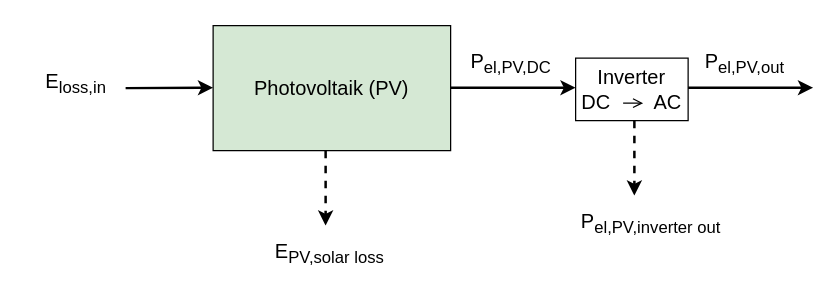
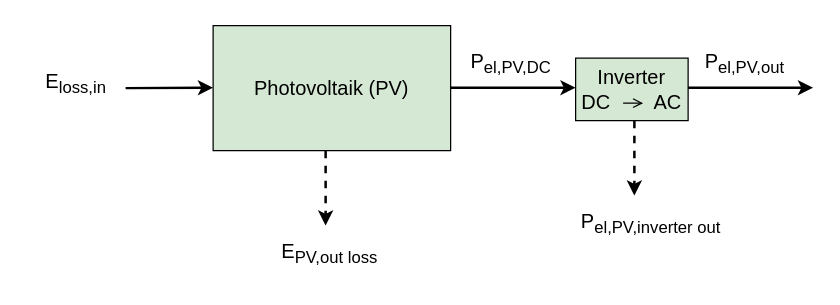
- <mxCell id="9" value="&lt;span style=&quot;font-size: 16px;&quot;&gt;Inverter &lt;br&gt;DC&amp;nbsp; &amp;nbsp; &amp;nbsp; &amp;nbsp; AC&lt;/span&gt;" style="rounded=0;whiteSpace=wrap;html=1;" parent="1" vertex="1"><mxGeometry x="460" y="46" width="90" height="50" as="geometry" /></mxCell>
+ <mxCell id="9" value="&lt;span style=&quot;font-size: 16px;&quot;&gt;Inverter &lt;br&gt;DC&amp;nbsp; &amp;nbsp; &amp;nbsp; &amp;nbsp; AC&lt;/span&gt;" style="rounded=0;whiteSpace=wrap;html=1;fillColor=#d5e8d4;" parent="1" vertex="1"><mxGeometry x="460" y="46" width="90" height="50" as="geometry" /></mxCell>
- <mxCell id="3" value="E&lt;sub&gt;PV,solar loss&lt;/sub&gt;" style="text;html=1;align=center;verticalAlign=middle;resizable=0;points=[];autosize=1;strokeColor=none;fillColor=none;fontSize=16;" parent="1" vertex="1"><mxGeometry x="208" y="182" width="110" height="40" as="geometry" /></mxCell>
+ <mxCell id="3" value="E&lt;sub&gt;PV,out loss&lt;/sub&gt;" style="text;html=1;align=center;verticalAlign=middle;resizable=0;points=[];autosize=1;strokeColor=none;fillColor=none;fontSize=16;" parent="1" vertex="1"><mxGeometry x="208" y="182" width="110" height="40" as="geometry" /></mxCell>
